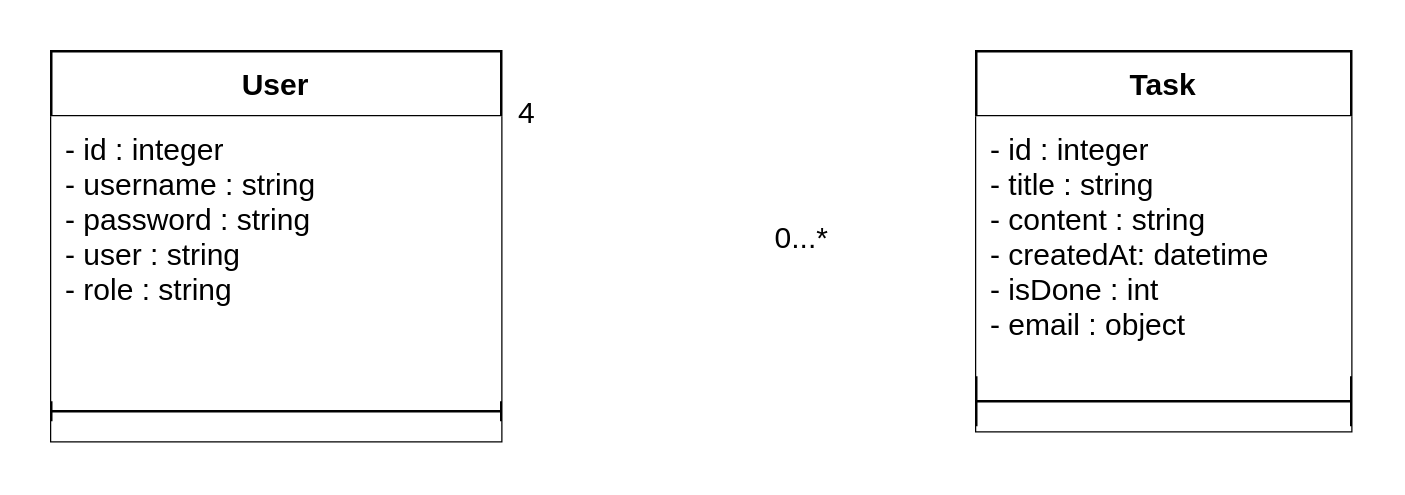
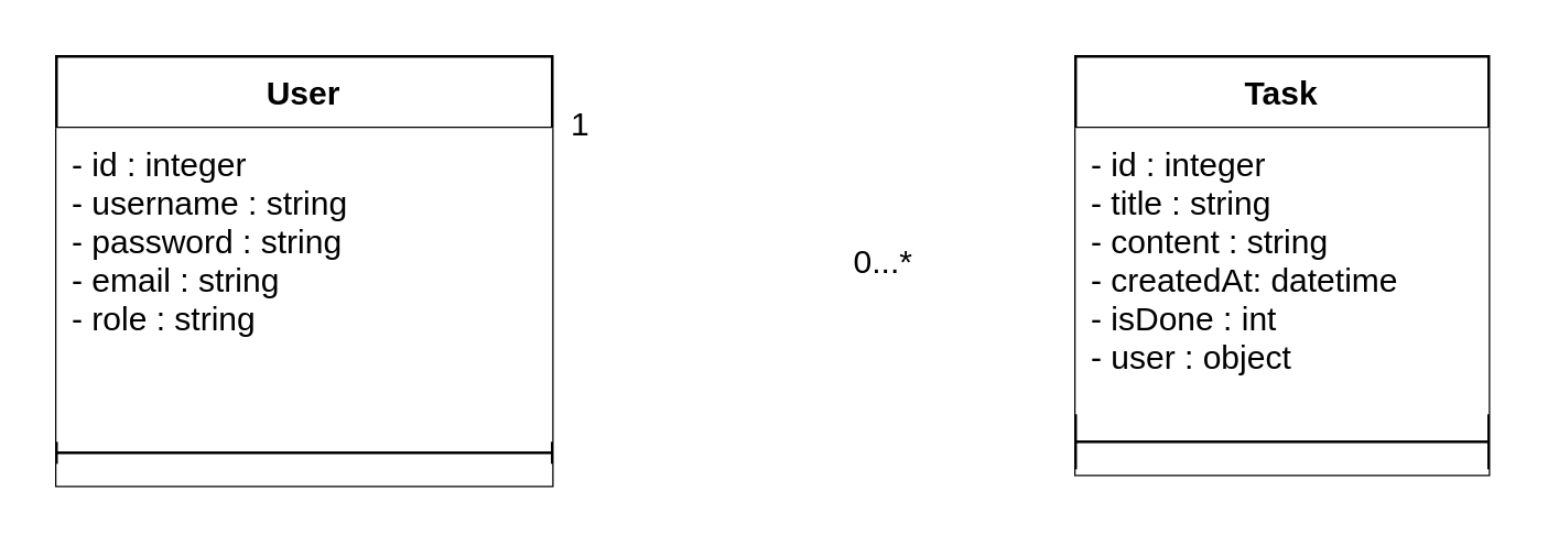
- <mxCell id="2" value="4" style="text;html=1;align=center;verticalAlign=middle;resizable=0;points=[];autosize=1;" parent="1" vertex="1"><mxGeometry x="200" y="35" width="20" height="20" as="geometry" /></mxCell>
+ <mxCell id="2" value="1" style="text;html=1;align=center;verticalAlign=middle;resizable=0;points=[];autosize=1;" parent="1" vertex="1"><mxGeometry x="200" y="35" width="20" height="20" as="geometry" /></mxCell>
- <mxCell id="5" value="- id : integer&#10;- username : string&#10;- password : string&#10;- user : string&#10;- role : string&#10;" style="text;strokeColor=none;fillColor=#ffffff;align=left;verticalAlign=top;spacingLeft=4;spacingRight=4;overflow=hidden;rotatable=0;points=[[0,0.5],[1,0.5]];portConstraint=eastwest;shadow=0;" parent="4" vertex="1"><mxGeometry y="26" width="180" height="114" as="geometry" /></mxCell>
+ <mxCell id="5" value="- id : integer&#10;- username : string&#10;- password : string&#10;- email : string&#10;- role : string&#10;" style="text;strokeColor=none;fillColor=#ffffff;align=left;verticalAlign=top;spacingLeft=4;spacingRight=4;overflow=hidden;rotatable=0;points=[[0,0.5],[1,0.5]];portConstraint=eastwest;shadow=0;" parent="4" vertex="1"><mxGeometry y="26" width="180" height="114" as="geometry" /></mxCell>
- <mxCell id="9" value="- id : integer&#10;- title : string&#10;- content : string&#10;- createdAt: datetime&#10;- isDone : int&#10;- email : object&#10;&#10;" style="text;strokeColor=none;fillColor=#ffffff;align=left;verticalAlign=top;spacingLeft=4;spacingRight=4;overflow=hidden;rotatable=0;points=[[0,0.5],[1,0.5]];portConstraint=eastwest;shadow=0;" parent="8" vertex="1"><mxGeometry y="26" width="150" height="104" as="geometry" /></mxCell>
+ <mxCell id="9" value="- id : integer&#10;- title : string&#10;- content : string&#10;- createdAt: datetime&#10;- isDone : int&#10;- user : object&#10;&#10;" style="text;strokeColor=none;fillColor=#ffffff;align=left;verticalAlign=top;spacingLeft=4;spacingRight=4;overflow=hidden;rotatable=0;points=[[0,0.5],[1,0.5]];portConstraint=eastwest;shadow=0;" parent="8" vertex="1"><mxGeometry y="26" width="150" height="104" as="geometry" /></mxCell>
